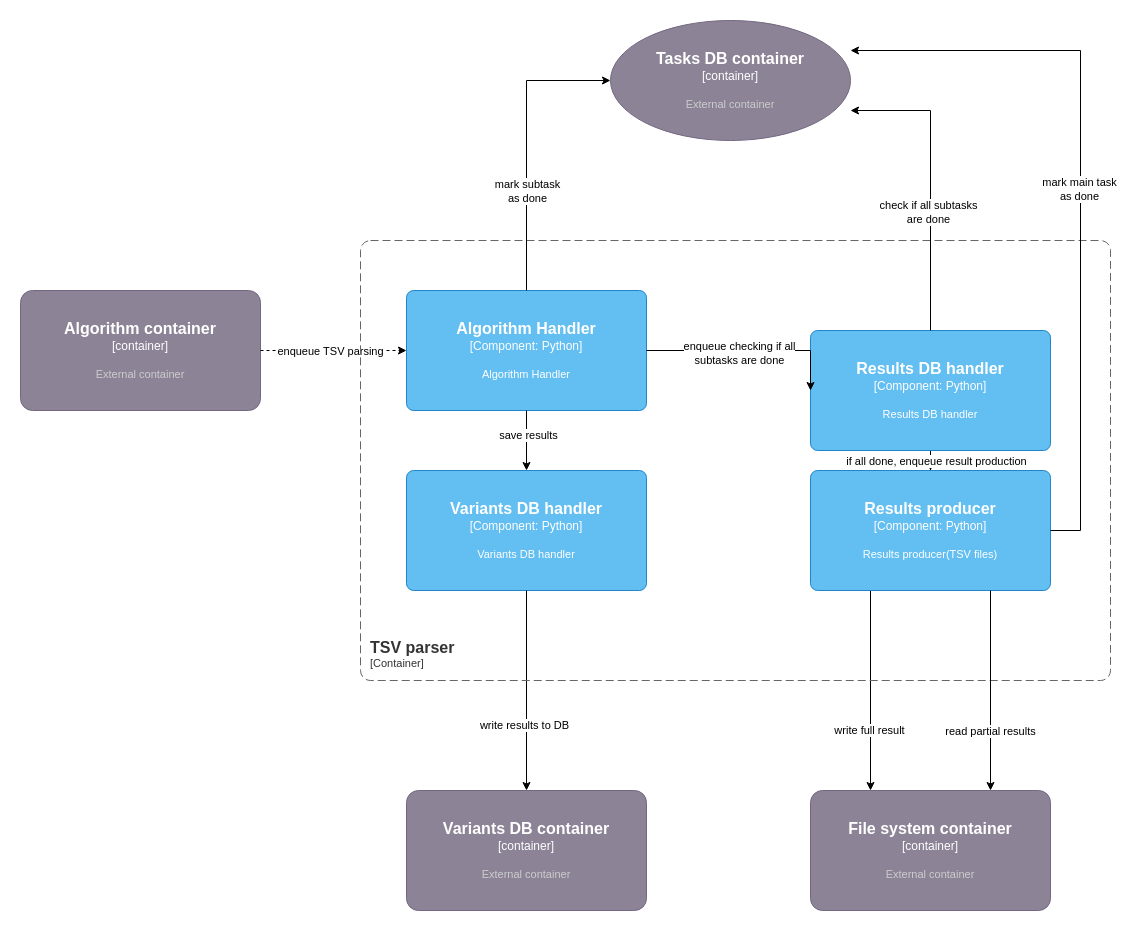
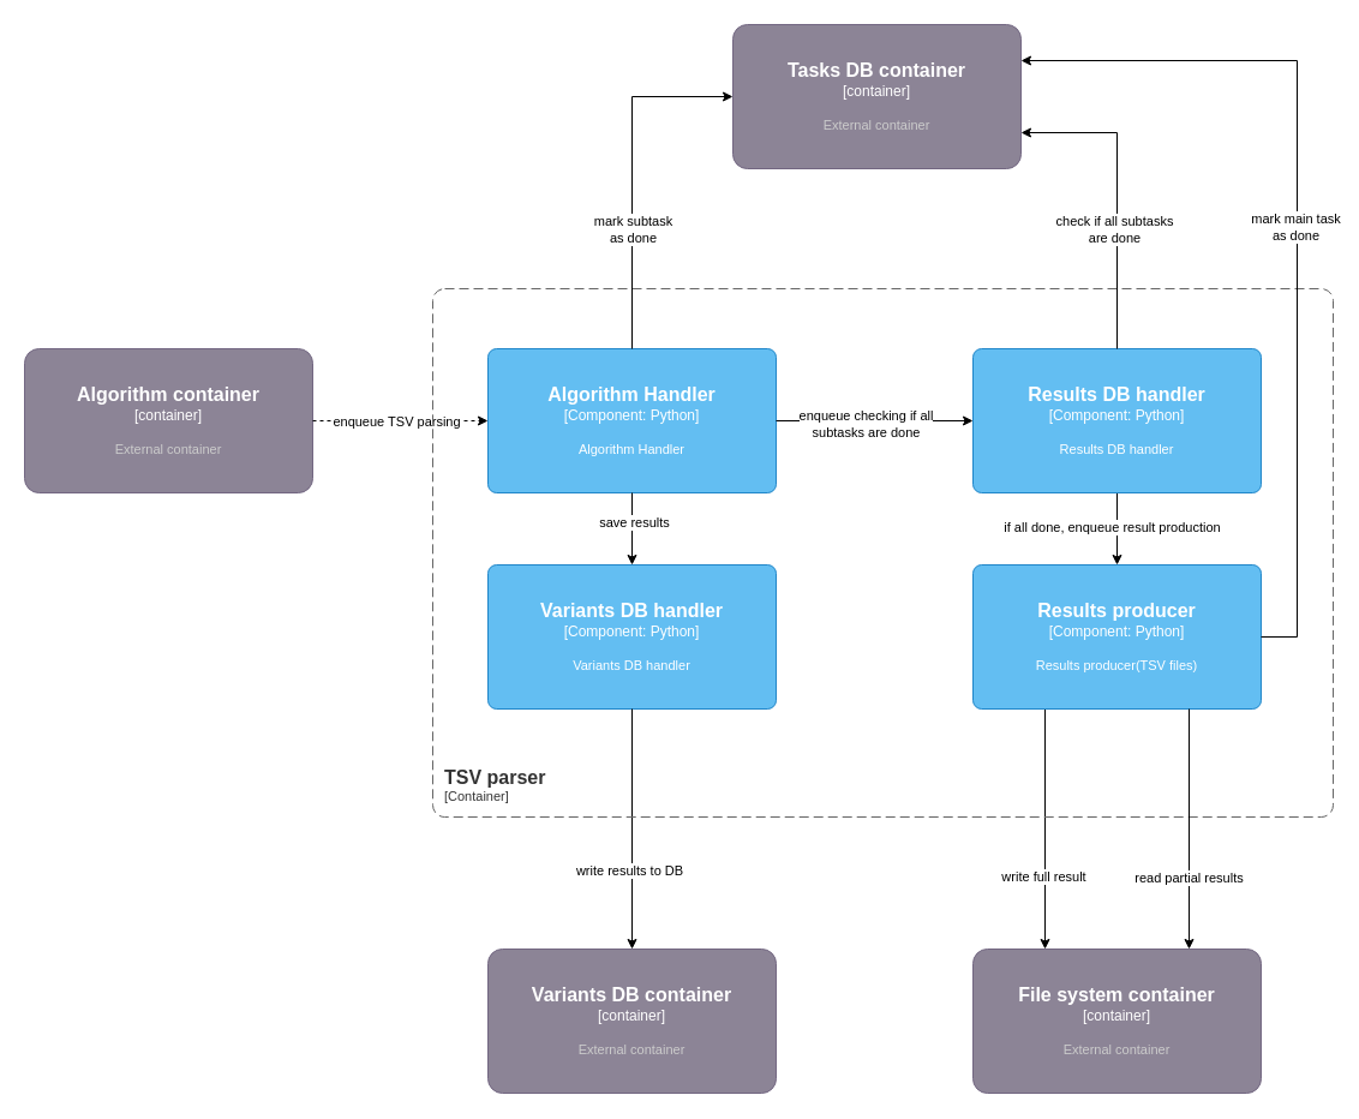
- <mxCell id="17" value="&lt;font style=&quot;font-size: 16px&quot;&gt;&lt;b&gt;Tasks DB container&lt;/b&gt;&lt;/font&gt;&lt;div&gt;[container]&lt;/div&gt;&lt;br&gt;&lt;div&gt;&lt;font style=&quot;font-size: 11px&quot;&gt;&lt;font color=&quot;#cccccc&quot;&gt;External container&lt;/font&gt;&lt;/div&gt;" style="ellipse;whiteSpace=wrap;html=1;labelBackgroundColor=none;fillColor=#8C8496;fontColor=#ffffff;align=center;arcSize=10;strokeColor=#736782;metaEdit=1;resizable=0;points=[[0.25,0,0],[0.5,0,0],[0.75,0,0],[1,0.25,0],[1,0.5,0],[1,0.75,0],[0.75,1,0],[0.5,1,0],[0.25,1,0],[0,0.75,0],[0,0.5,0],[0,0.25,0]];" parent="1" vertex="1"><mxGeometry x="610" y="20" width="240" height="120" as="geometry" /></mxCell>
+ <mxCell id="17" value="&lt;font style=&quot;font-size: 16px&quot;&gt;&lt;b&gt;Tasks DB container&lt;/b&gt;&lt;/font&gt;&lt;div&gt;[container]&lt;/div&gt;&lt;br&gt;&lt;div&gt;&lt;font style=&quot;font-size: 11px&quot;&gt;&lt;font color=&quot;#cccccc&quot;&gt;External container&lt;/font&gt;&lt;/div&gt;" style="rounded=1;whiteSpace=wrap;html=1;labelBackgroundColor=none;fillColor=#8C8496;fontColor=#ffffff;align=center;arcSize=10;strokeColor=#736782;metaEdit=1;resizable=0;points=[[0.25,0,0],[0.5,0,0],[0.75,0,0],[1,0.25,0],[1,0.5,0],[1,0.75,0],[0.75,1,0],[0.5,1,0],[0.25,1,0],[0,0.75,0],[0,0.5,0],[0,0.25,0]];" parent="1" vertex="1"><mxGeometry x="610" y="20" width="240" height="120" as="geometry" /></mxCell>
- <mxCell id="7" value="&lt;font style=&quot;font-size: 16px&quot;&gt;&lt;b&gt;Results DB handler&lt;/b&gt;&lt;/font&gt;&lt;div&gt;[Component: Python]&lt;/div&gt;&lt;br&gt;&lt;div&gt;&lt;font style=&quot;font-size: 11px&quot;&gt;Results DB handler&lt;/font&gt;&lt;/div&gt;" style="rounded=1;whiteSpace=wrap;html=1;labelBackgroundColor=none;fillColor=#63BEF2;fontColor=#ffffff;align=center;arcSize=6;strokeColor=#2086C9;metaEdit=1;resizable=0;points=[[0.25,0,0],[0.5,0,0],[0.75,0,0],[1,0.25,0],[1,0.5,0],[1,0.75,0],[0.75,1,0],[0.5,1,0],[0.25,1,0],[0,0.75,0],[0,0.5,0],[0,0.25,0]];" parent="1" vertex="1"><mxGeometry x="810" y="330" width="240" height="120" as="geometry" /></mxCell>
+ <mxCell id="7" value="&lt;font style=&quot;font-size: 16px&quot;&gt;&lt;b&gt;Results DB handler&lt;/b&gt;&lt;/font&gt;&lt;div&gt;[Component: Python]&lt;/div&gt;&lt;br&gt;&lt;div&gt;&lt;font style=&quot;font-size: 11px&quot;&gt;Results DB handler&lt;/font&gt;&lt;/div&gt;" style="rounded=1;whiteSpace=wrap;html=1;labelBackgroundColor=none;fillColor=#63BEF2;fontColor=#ffffff;align=center;arcSize=6;strokeColor=#2086C9;metaEdit=1;resizable=0;points=[[0.25,0,0],[0.5,0,0],[0.75,0,0],[1,0.25,0],[1,0.5,0],[1,0.75,0],[0.75,1,0],[0.5,1,0],[0.25,1,0],[0,0.75,0],[0,0.5,0],[0,0.25,0]];" parent="1" vertex="1"><mxGeometry x="810" y="290" width="240" height="120" as="geometry" /></mxCell>
